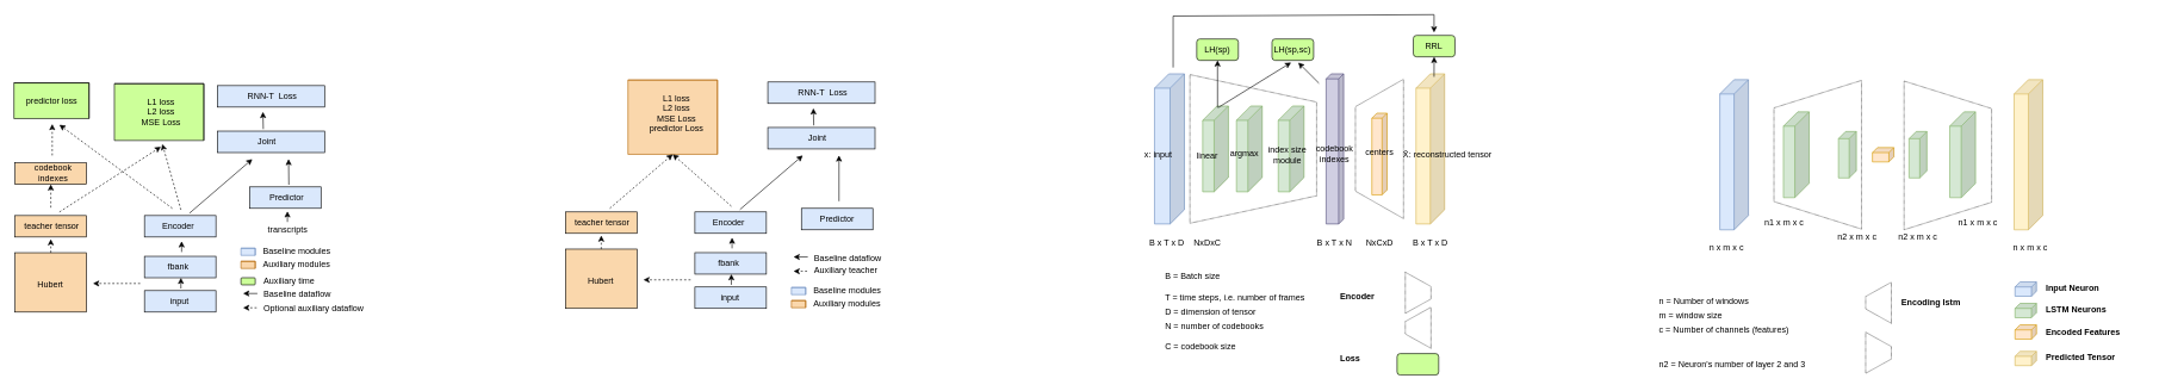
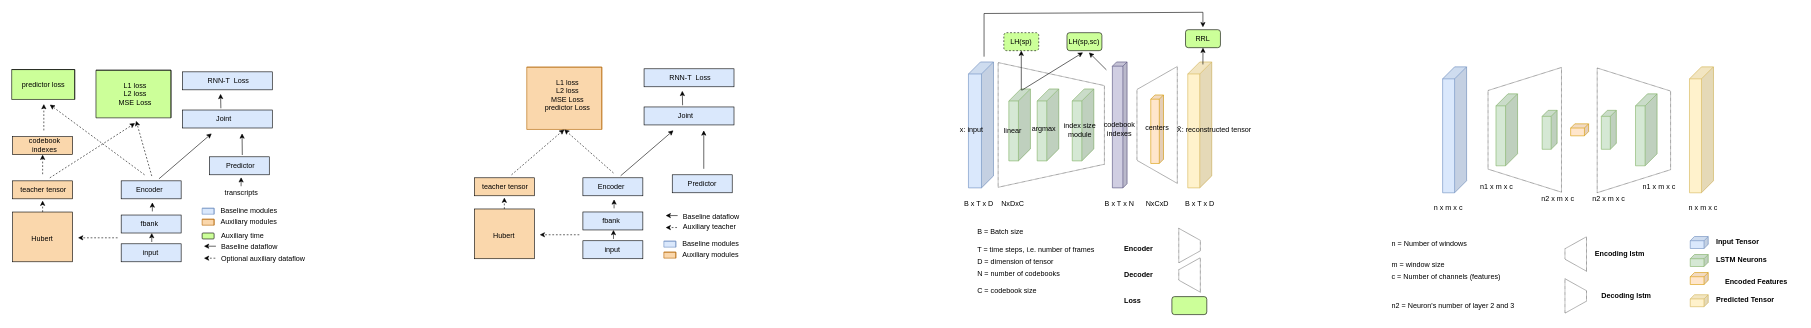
- <mxCell id="98" value="LH(sp)" style="rounded=1;whiteSpace=wrap;html=1;labelBackgroundColor=none;fontFamily=Helvetica;fontSize=12;fontColor=none;fillColor=#CCFF99;" vertex="1" parent="1"><mxGeometry x="1673" y="54" width="58.22" height="30" as="geometry" /></mxCell>
+ <mxCell id="98" value="LH(sp)" style="rounded=1;whiteSpace=wrap;html=1;labelBackgroundColor=none;fontFamily=Helvetica;fontSize=12;fontColor=none;fillColor=#CCFF99;dashed=1;" vertex="1" parent="1"><mxGeometry x="1673" y="54" width="58.22" height="30" as="geometry" /></mxCell>
- <mxCell id="15" value="Input Neuron" style="text;html=1;strokeColor=none;fillColor=none;align=left;verticalAlign=middle;whiteSpace=wrap;rounded=0;fontStyle=1" parent="1" vertex="1"><mxGeometry x="2858.71" y="391" width="138" height="23.88" as="geometry" /></mxCell>
+ <mxCell id="15" value="Input Tensor" style="text;html=1;strokeColor=none;fillColor=none;align=left;verticalAlign=middle;whiteSpace=wrap;rounded=0;fontStyle=1" parent="1" vertex="1"><mxGeometry x="2858.71" y="391" width="138" height="23.88" as="geometry" /></mxCell>
- <mxCell id="35" value="n = Number of windows&amp;nbsp;" style="text;html=1;strokeColor=none;fillColor=none;align=center;verticalAlign=middle;whiteSpace=wrap;rounded=0;dashed=1;dashPattern=1 1;" parent="1" vertex="1"><mxGeometry x="2306" y="411" width="156.51" height="20" as="geometry" /></mxCell>
+ <mxCell id="35" value="n = Number of windows&amp;nbsp;" style="text;html=1;strokeColor=none;fillColor=none;align=center;verticalAlign=middle;whiteSpace=wrap;rounded=0;dashed=1;dashPattern=1 1;" parent="1" vertex="1"><mxGeometry x="2306" y="396" width="156.51" height="20" as="geometry" /></mxCell>
+ <mxCell id="45" value="&lt;b&gt;Decoder&lt;/b&gt;" style="text;html=1;strokeColor=none;fillColor=none;align=left;verticalAlign=middle;whiteSpace=wrap;rounded=0;dashed=1;dashPattern=1 1;" vertex="1" parent="1"><mxGeometry x="1871.53" y="448.05" width="63.47" height="20" as="geometry" /></mxCell>
- <mxCell id="17" value="Encoded Features" style="text;html=1;strokeColor=none;fillColor=none;align=left;verticalAlign=middle;whiteSpace=wrap;rounded=0;fontStyle=1" parent="1" vertex="1"><mxGeometry x="2858.71" y="452.06" width="138" height="23.88" as="geometry" /></mxCell>
+ <mxCell id="17" value="Encoded Features" style="text;html=1;strokeColor=none;fillColor=none;align=left;verticalAlign=middle;whiteSpace=wrap;rounded=0;fontStyle=1" parent="1" vertex="1"><mxGeometry x="2873.71" y="457.06" width="138" height="23.88" as="geometry" /></mxCell>
+ <mxCell id="26" value="&lt;b&gt;Decoding lstm&amp;nbsp;&lt;/b&gt;" style="text;html=1;strokeColor=none;fillColor=none;align=center;verticalAlign=middle;whiteSpace=wrap;rounded=0;dashed=1;dashPattern=1 1;" parent="1" vertex="1"><mxGeometry x="2655.47" y="483.04" width="116" height="20" as="geometry" /></mxCell>
